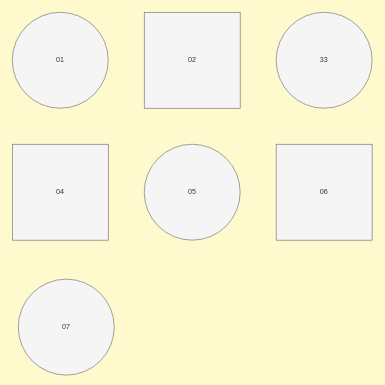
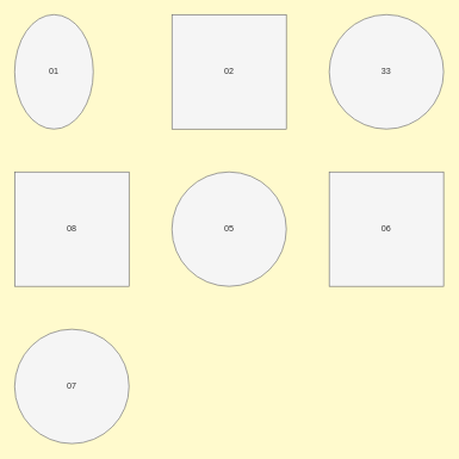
- <mxCell id="2" value="01" style="double=1;ellipse;whiteSpace=wrap;html=1;fillColor=#f5f5f5;strokeColor=#666666;fontColor=#333333" vertex="1" parent="1"><mxGeometry x="20" y="20" width="160" height="160" as="geometry" /></mxCell>
+ <mxCell id="2" value="01" style="double=1;ellipse;whiteSpace=wrap;html=1;fillColor=#f5f5f5;strokeColor=#666666;fontColor=#333333" vertex="1" parent="1"><mxGeometry x="20" y="20" width="110" height="160" as="geometry" /></mxCell>
- <mxCell id="5" value="04" style="whiteSpace=wrap;html=1;fillColor=#f5f5f5;strokeColor=#666666;fontColor=#333333" vertex="1" parent="1"><mxGeometry x="20" y="240" width="160" height="160" as="geometry" /></mxCell>
+ <mxCell id="5" value="08" style="whiteSpace=wrap;html=1;fillColor=#f5f5f5;strokeColor=#666666;fontColor=#333333" vertex="1" parent="1"><mxGeometry x="20" y="240" width="160" height="160" as="geometry" /></mxCell>
- <mxCell id="8" value="07" style="double=1;ellipse;whiteSpace=wrap;html=1;fillColor=#f5f5f5;strokeColor=#666666;fontColor=#333333" vertex="1" parent="1"><mxGeometry x="30" y="465" width="160" height="160" as="geometry" /></mxCell>
+ <mxCell id="8" value="07" style="double=1;ellipse;whiteSpace=wrap;html=1;fillColor=#f5f5f5;strokeColor=#666666;fontColor=#333333" vertex="1" parent="1"><mxGeometry x="20" y="460" width="160" height="160" as="geometry" /></mxCell>
